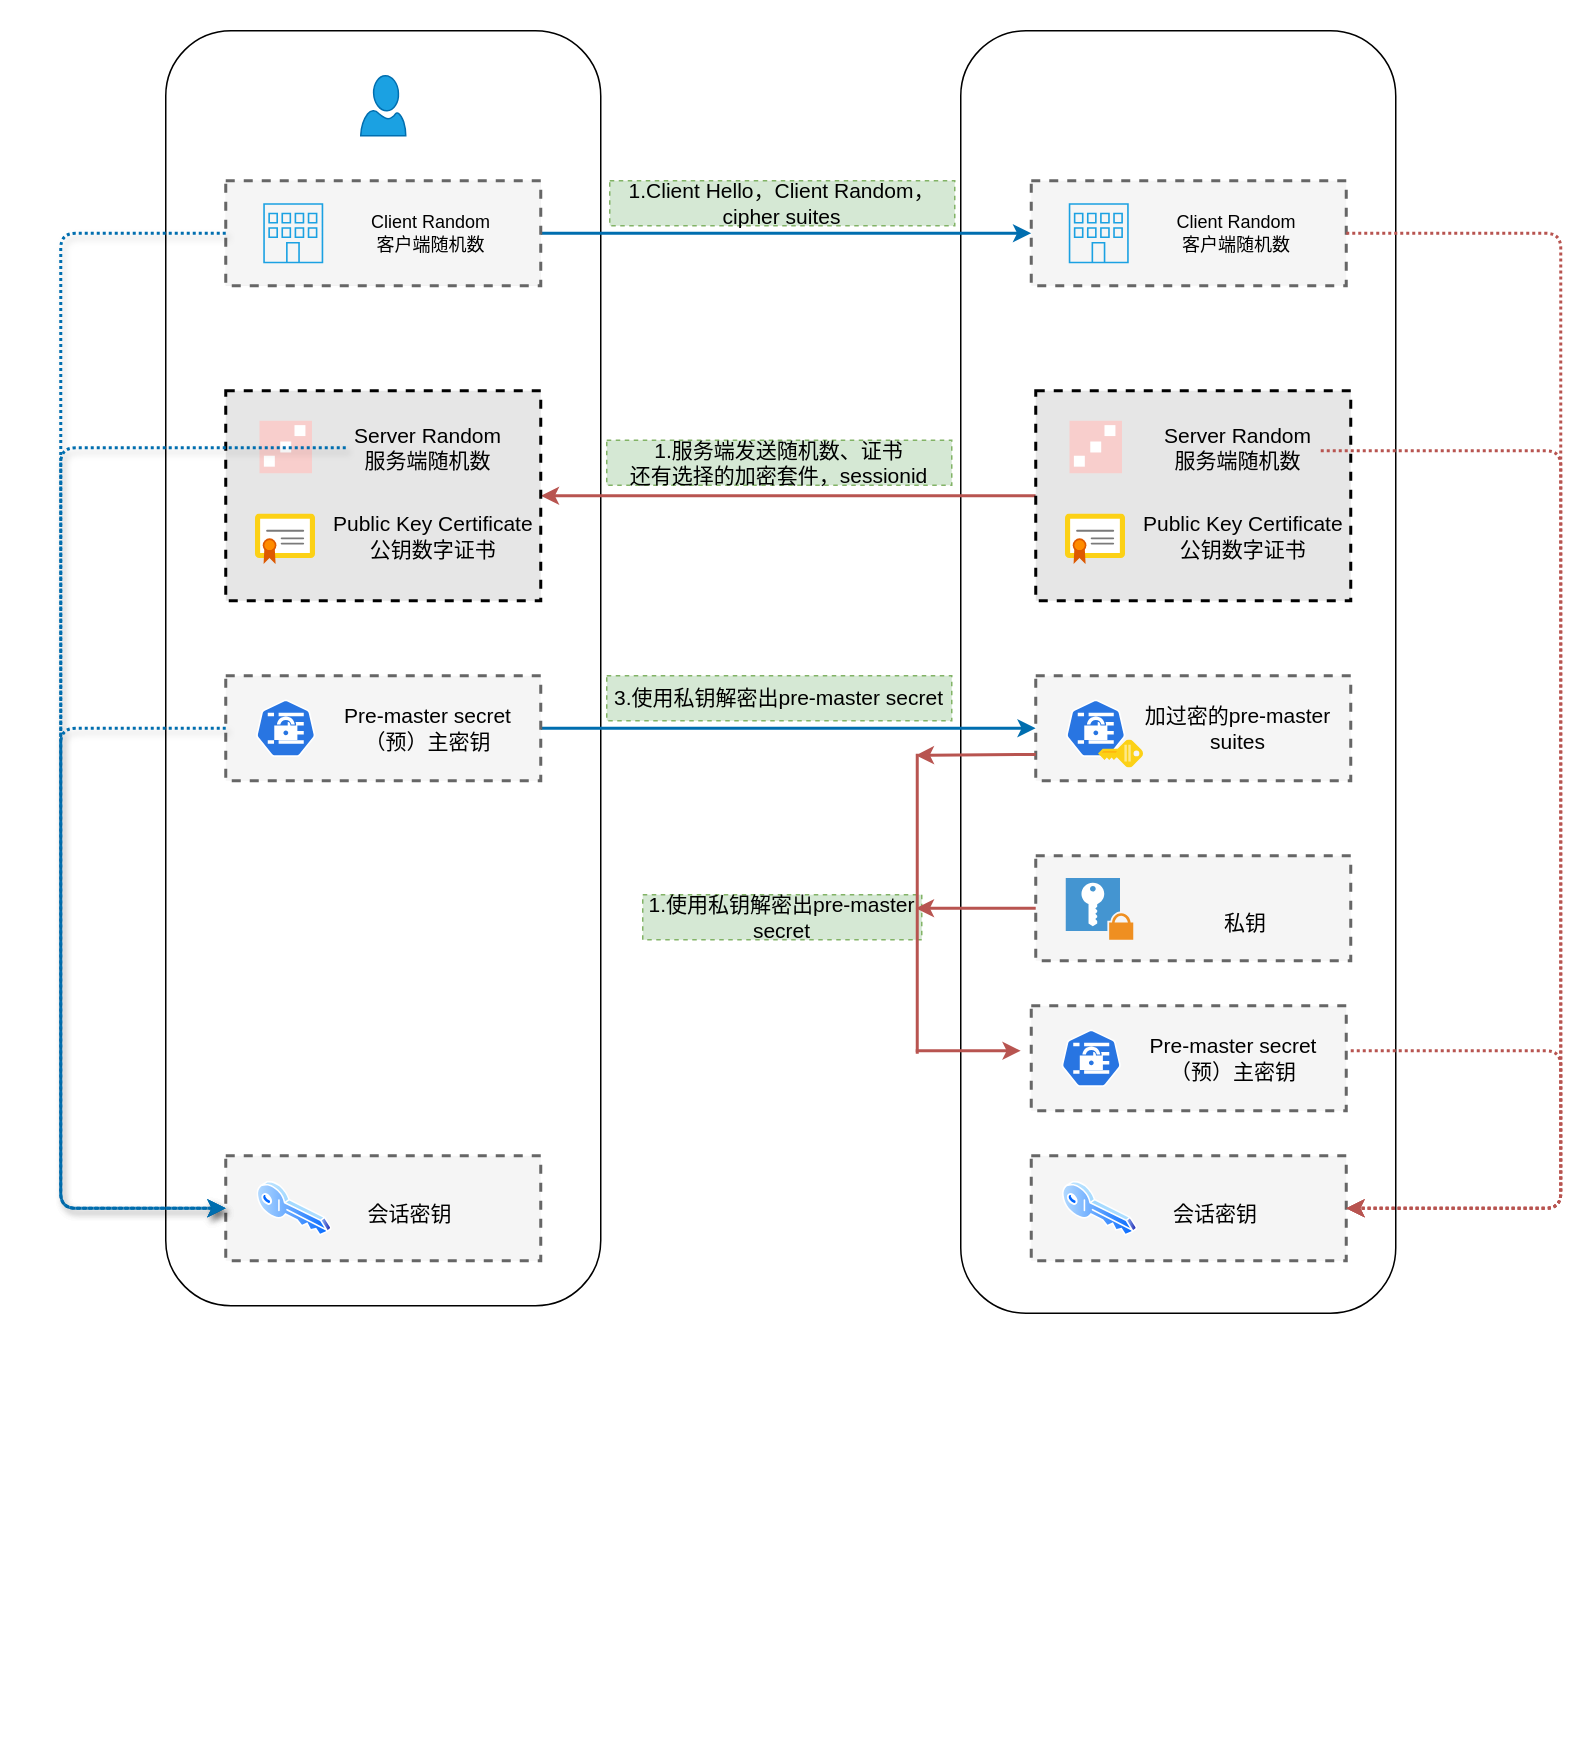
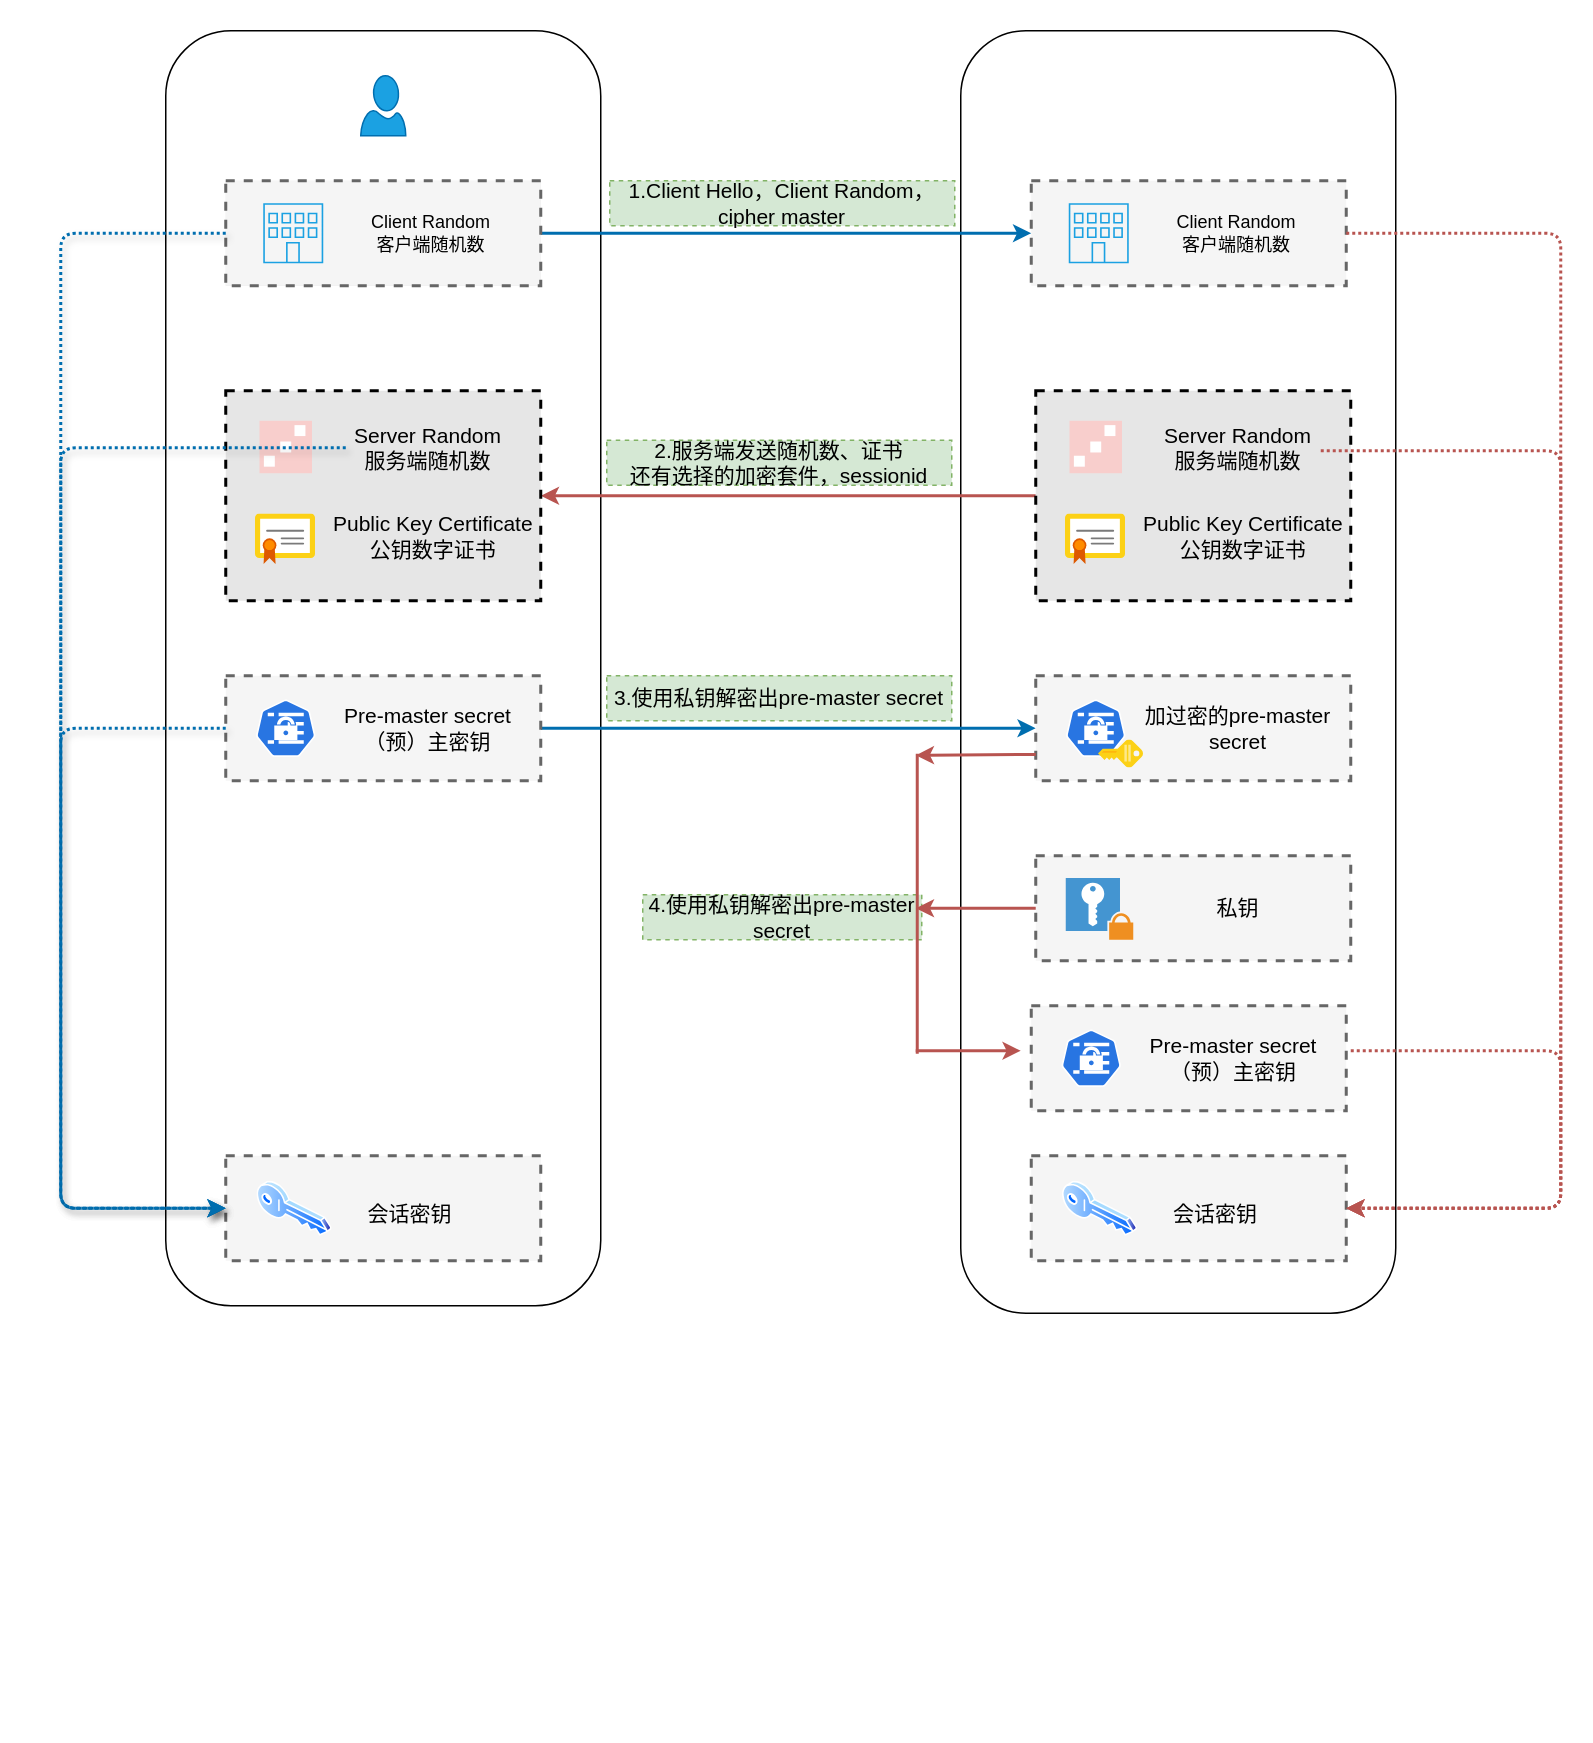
- <mxCell id="8" value="1.Client Hello，Client Random，cipher suites" style="text;html=1;strokeColor=#82b366;fillColor=#d5e8d4;align=center;verticalAlign=middle;whiteSpace=wrap;rounded=0;dashed=1;fontSize=14;" parent="1" vertex="1"><mxGeometry x="406" y="120" width="230" height="30" as="geometry" /></mxCell>
+ <mxCell id="8" value="1.Client Hello，Client Random，cipher master" style="text;html=1;strokeColor=#82b366;fillColor=#d5e8d4;align=center;verticalAlign=middle;whiteSpace=wrap;rounded=0;dashed=1;fontSize=14;" parent="1" vertex="1"><mxGeometry x="406" y="120" width="230" height="30" as="geometry" /></mxCell>
- <mxCell id="34" value="1.服务端发送随机数、证书&lt;br&gt;还有选择的加密套件，sessionid" style="text;html=1;strokeColor=#82b366;fillColor=#d5e8d4;align=center;verticalAlign=middle;whiteSpace=wrap;rounded=0;dashed=1;fontSize=14;" parent="1" vertex="1"><mxGeometry x="404" y="293" width="230" height="30" as="geometry" /></mxCell>
+ <mxCell id="34" value="2.服务端发送随机数、证书&lt;br&gt;还有选择的加密套件，sessionid" style="text;html=1;strokeColor=#82b366;fillColor=#d5e8d4;align=center;verticalAlign=middle;whiteSpace=wrap;rounded=0;dashed=1;fontSize=14;" parent="1" vertex="1"><mxGeometry x="404" y="293" width="230" height="30" as="geometry" /></mxCell>
- <mxCell id="42" value="加过密的pre-master suites" style="text;html=1;strokeColor=none;fillColor=none;align=center;verticalAlign=middle;whiteSpace=wrap;rounded=0;fontSize=14;" parent="1" vertex="1"><mxGeometry x="760" y="470" width="130" height="30" as="geometry" /></mxCell>
+ <mxCell id="42" value="加过密的pre-master secret" style="text;html=1;strokeColor=none;fillColor=none;align=center;verticalAlign=middle;whiteSpace=wrap;rounded=0;fontSize=14;" parent="1" vertex="1"><mxGeometry x="760" y="470" width="130" height="30" as="geometry" /></mxCell>
- <mxCell id="56" value="1.使用私钥解密出pre-master secret" style="text;html=1;strokeColor=#82b366;fillColor=#d5e8d4;align=center;verticalAlign=middle;whiteSpace=wrap;rounded=0;dashed=1;fontSize=14;" parent="1" vertex="1"><mxGeometry x="428" y="595.98" width="186" height="30" as="geometry" /></mxCell>
+ <mxCell id="56" value="4.使用私钥解密出pre-master secret" style="text;html=1;strokeColor=#82b366;fillColor=#d5e8d4;align=center;verticalAlign=middle;whiteSpace=wrap;rounded=0;dashed=1;fontSize=14;" parent="1" vertex="1"><mxGeometry x="428" y="595.98" width="186" height="30" as="geometry" /></mxCell>
- <mxCell id="47" value="私钥" style="text;html=1;strokeColor=none;fillColor=none;align=center;verticalAlign=middle;whiteSpace=wrap;rounded=0;fontSize=14;" parent="1" vertex="1"><mxGeometry x="765" y="600.4" width="130" height="30" as="geometry" /></mxCell>
+ <mxCell id="47" value="私钥" style="text;html=1;strokeColor=none;fillColor=none;align=center;verticalAlign=middle;whiteSpace=wrap;rounded=0;fontSize=14;" parent="1" vertex="1"><mxGeometry x="760" y="590.4" width="130" height="30" as="geometry" /></mxCell>
